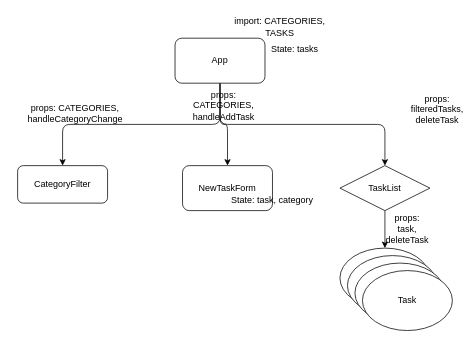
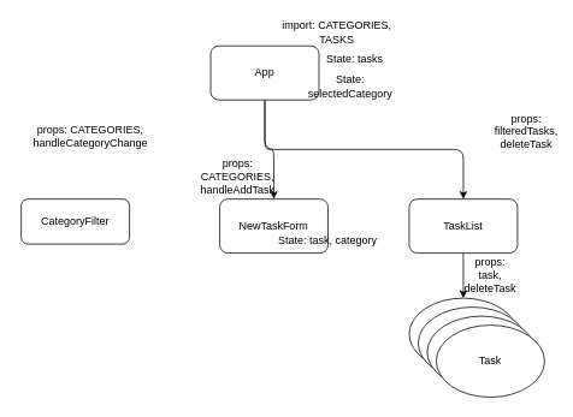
+ <mxCell id="17" value="State: selectedCategory" style="text;html=1;strokeColor=none;fillColor=none;align=center;verticalAlign=middle;whiteSpace=wrap;rounded=0;" vertex="1" parent="1"><mxGeometry x="358" y="80" width="60" height="30" as="geometry" /></mxCell>
- <mxCell id="20" value="props: CATEGORIES,&lt;br&gt;handleAddTask" style="text;html=1;strokeColor=none;fillColor=none;align=center;verticalAlign=middle;whiteSpace=wrap;rounded=0;" vertex="1" parent="1"><mxGeometry x="268" y="125" width="60" height="30" as="geometry" /></mxCell>
+ <mxCell id="20" value="props: CATEGORIES,&lt;br&gt;handleAddTask" style="text;html=1;strokeColor=none;fillColor=none;align=center;verticalAlign=middle;whiteSpace=wrap;rounded=0;" vertex="1" parent="1"><mxGeometry x="233" y="180" width="60" height="30" as="geometry" /></mxCell>
- <mxCell id="2" style="edgeStyle=orthogonalEdgeStyle;html=1;exitX=0.5;exitY=1;exitDx=0;exitDy=0;entryX=0.5;entryY=0;entryDx=0;entryDy=0;" edge="1" parent="1" source="5" target="6"><mxGeometry relative="1" as="geometry" /></mxCell>
- <mxCell id="9" value="TaskList" style="rhombus;whiteSpace=wrap;html=1;" vertex="1" parent="1"><mxGeometry x="453" y="220" width="120" height="60" as="geometry" /></mxCell>
+ <mxCell id="9" value="TaskList" style="rounded=1;whiteSpace=wrap;html=1;" vertex="1" parent="1"><mxGeometry x="453" y="220" width="120" height="60" as="geometry" /></mxCell>
